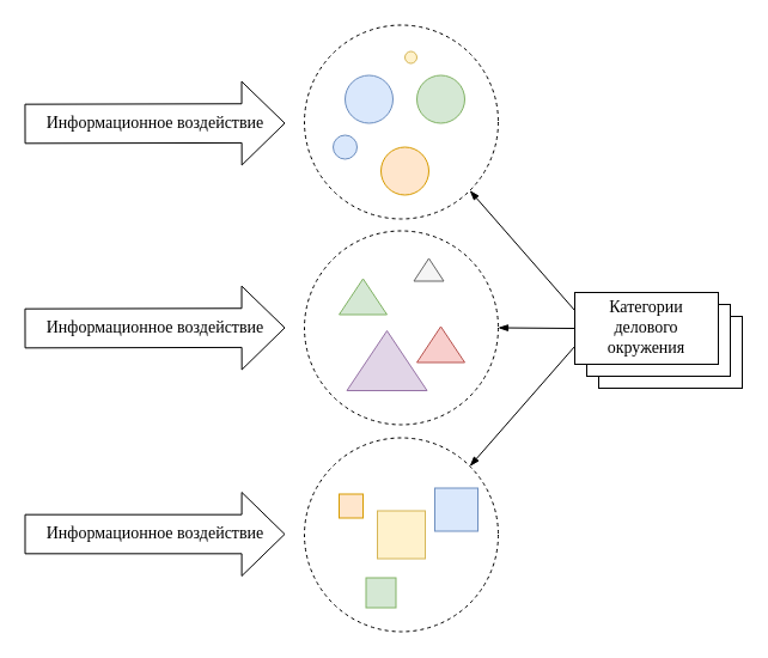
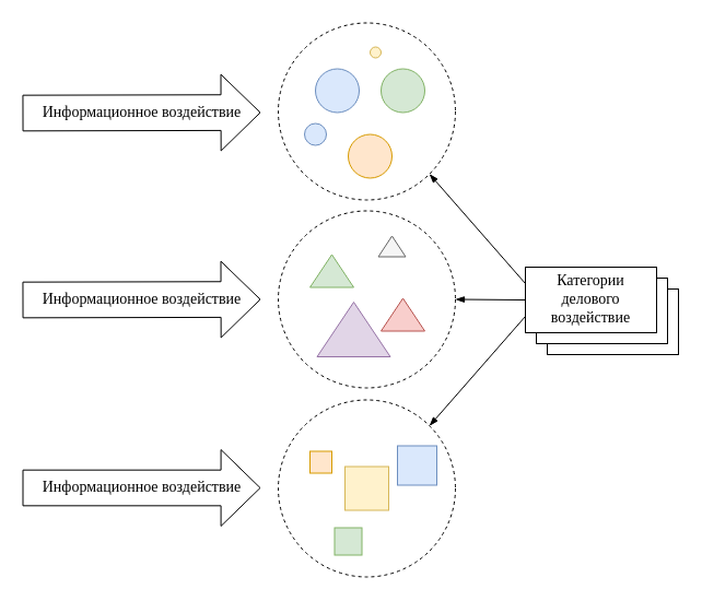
- <mxCell id="23" value="Категории делового окружения" style="rounded=0;whiteSpace=wrap;html=1;fillColor=#ffffff;fontFamily=Times New Roman;fontSize=14;" vertex="1" parent="1"><mxGeometry x="480" y="244" width="120" height="60" as="geometry" /></mxCell>
+ <mxCell id="23" value="Категории делового воздействие" style="rounded=0;whiteSpace=wrap;html=1;fillColor=#ffffff;fontFamily=Times New Roman;fontSize=14;" vertex="1" parent="1"><mxGeometry x="480" y="244" width="120" height="60" as="geometry" /></mxCell>
